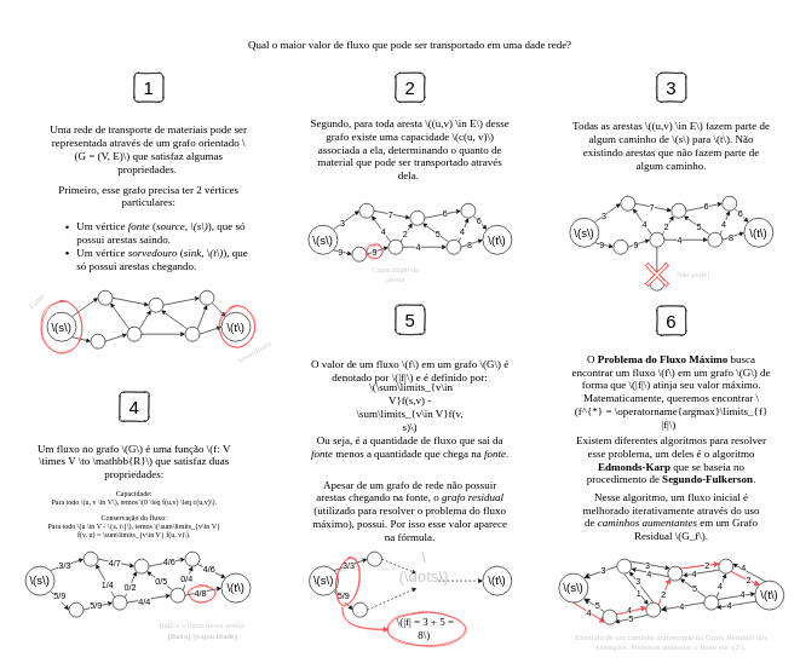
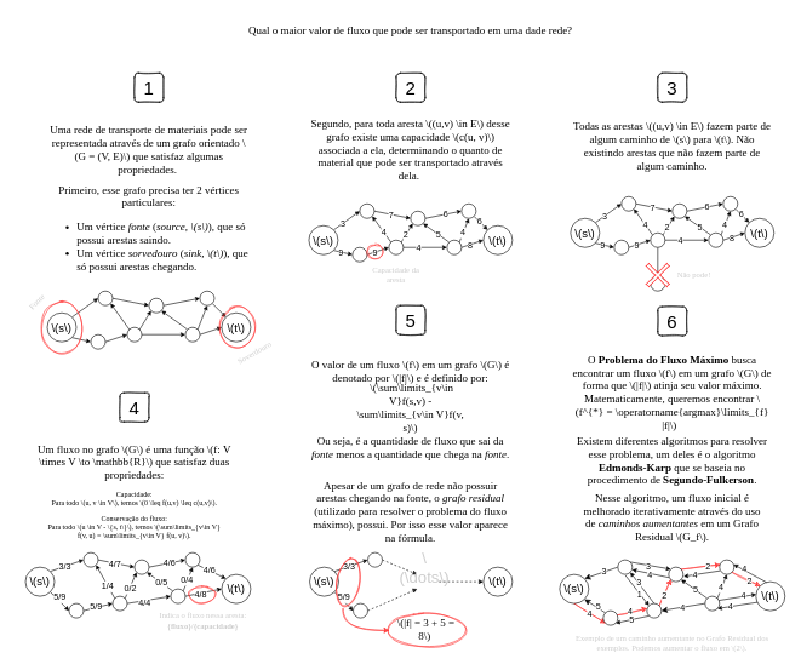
- <mxCell id="2" value="Qual o maior valor de fluxo que pode ser transportado em uma dade rede?" style="text;html=1;strokeColor=none;fillColor=none;align=center;verticalAlign=middle;whiteSpace=wrap;rounded=0;sketch=1;fontFamily=Josefin Sans;fontSource=https%3A%2F%2Ffonts.googleapis.com%2Fcss%3Ffamily%3DJosefin%2BSans;fontSize=15;" vertex="1" parent="1"><mxGeometry x="264" y="40" width="600" height="40" as="geometry" /></mxCell>
+ <mxCell id="2" value="Qual o maior valor de fluxo que pode ser transportado em uma dade rede?" style="text;html=1;strokeColor=none;fillColor=none;align=center;verticalAlign=middle;whiteSpace=wrap;rounded=0;sketch=1;fontFamily=Josefin Sans;fontSource=https%3A%2F%2Ffonts.googleapis.com%2Fcss%3Ffamily%3DJosefin%2BSans;fontSize=15;" vertex="1" parent="1"><mxGeometry y="20" width="600" height="40" as="geometry" x="264" /></mxCell>
- <mxCell id="135" value="Indica o fluxo nessa aresta:&lt;br&gt;&lt;b&gt;{fluxo}/{capacidade}&lt;/b&gt;" style="text;html=1;strokeColor=none;fillColor=none;align=center;verticalAlign=middle;whiteSpace=wrap;rounded=0;sketch=1;fontFamily=Josefin Sans;fontSource=https%3A%2F%2Ffonts.googleapis.com%2Fcss%3Ffamily%3DJosefin%2BSans;fontSize=11;fontColor=#CCCCCC;labelBorderColor=none;" vertex="1" parent="1"><mxGeometry x="216" y="848" width="125" height="41" as="geometry" /></mxCell>
+ <mxCell id="135" value="Indica o fluxo nessa aresta:&lt;br&gt;&lt;b&gt;{fluxo}/{capacidade}&lt;/b&gt;" style="text;html=1;strokeColor=none;fillColor=none;align=center;verticalAlign=middle;whiteSpace=wrap;rounded=0;sketch=1;fontFamily=Josefin Sans;fontSource=https%3A%2F%2Ffonts.googleapis.com%2Fcss%3Ffamily%3DJosefin%2BSans;fontSize=11;fontColor=#CCCCCC;labelBorderColor=none;" vertex="1" parent="1"><mxGeometry x="216" y="833" width="125" height="41" as="geometry" /></mxCell>
